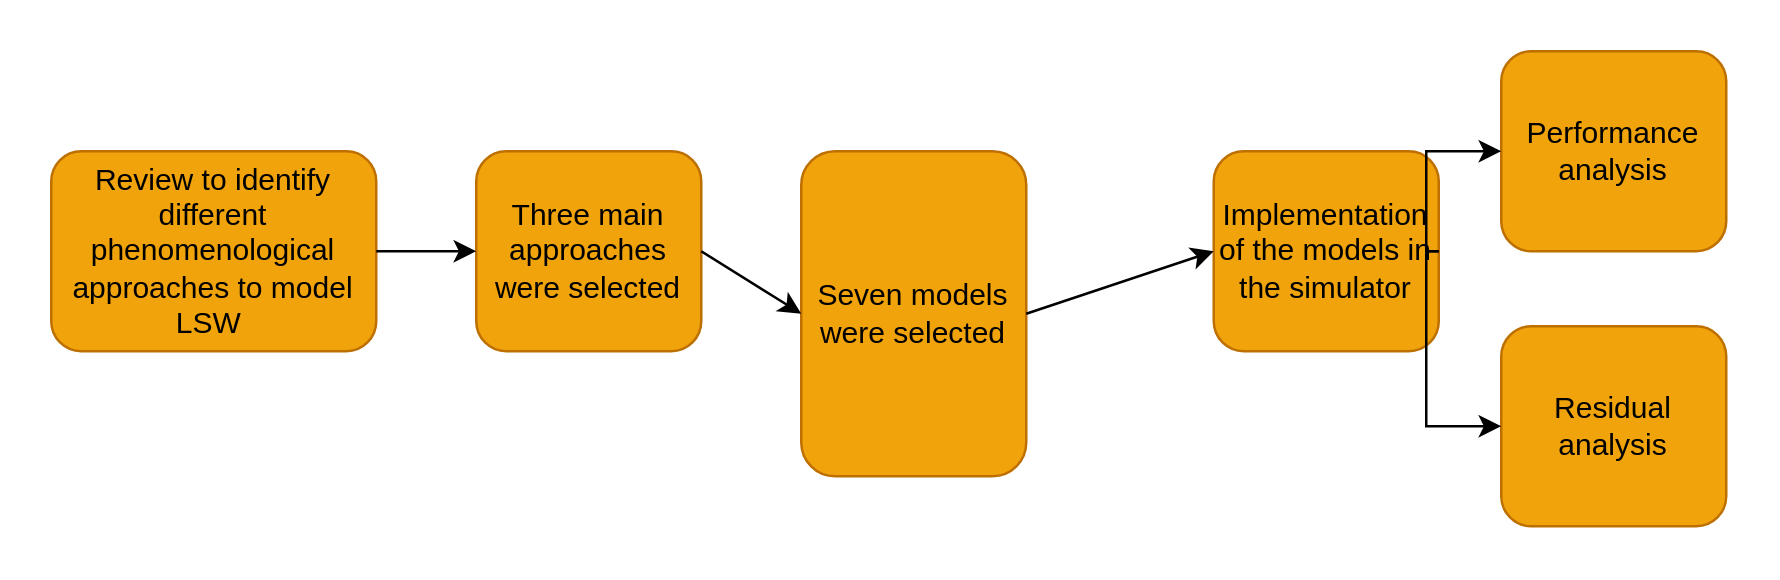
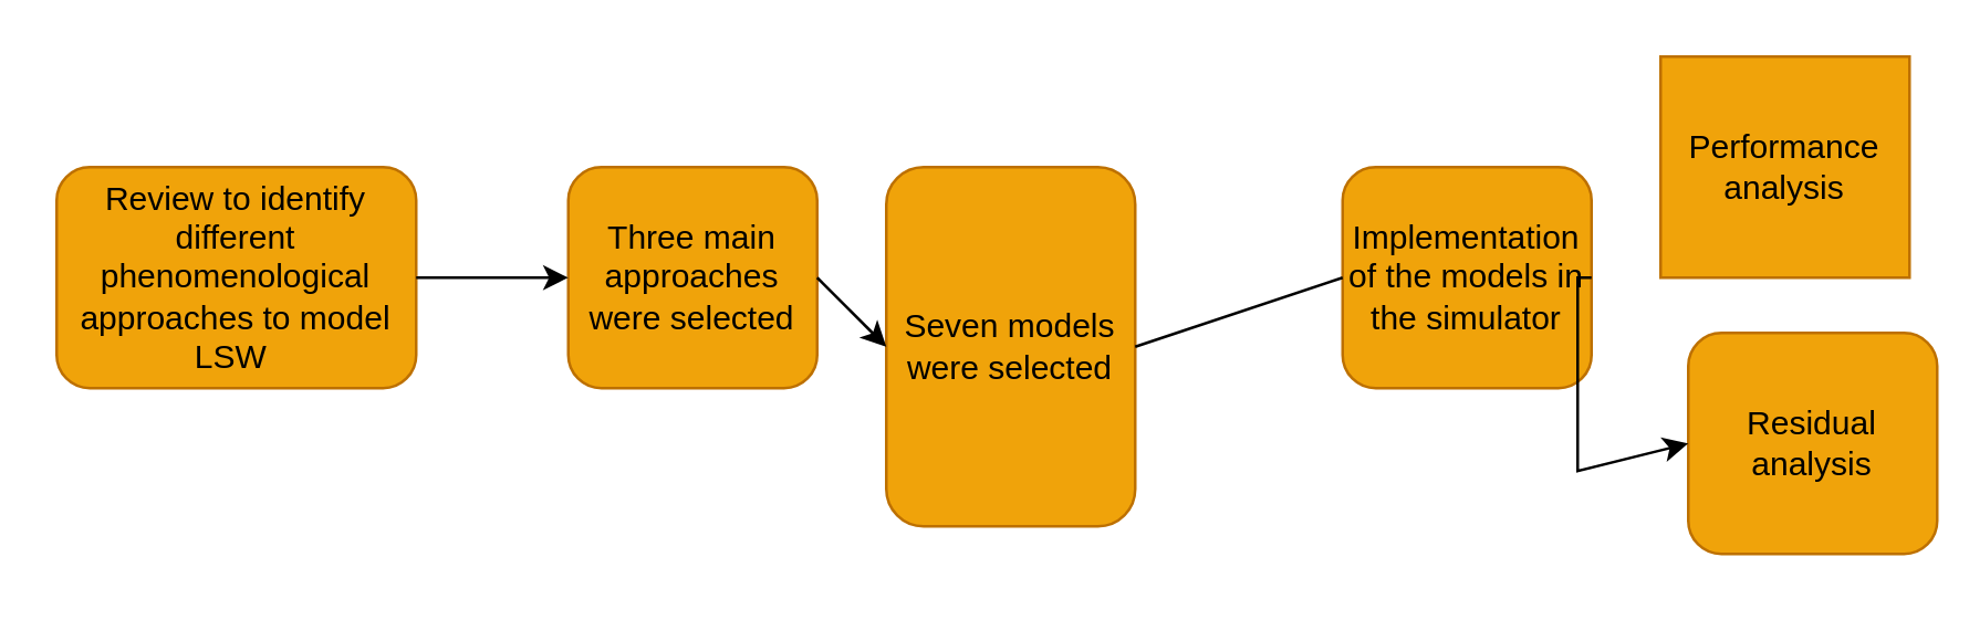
- <mxCell id="8" value="Performance analysis" style="rounded=1;whiteSpace=wrap;html=1;fillColor=#f0a30a;fontColor=#000000;strokeColor=#BD7000;" vertex="1" parent="1"><mxGeometry x="600" y="20" width="90" height="80" as="geometry" /></mxCell>
+ <mxCell id="8" value="Performance analysis" style="whiteSpace=wrap;html=1;fillColor=#f0a30a;fontColor=#000000;strokeColor=#BD7000;rounded=0;" vertex="1" parent="1"><mxGeometry x="600" y="20" width="90" height="80" as="geometry" /></mxCell>
- <mxCell id="11" value="" style="endArrow=classic;html=1;rounded=0;exitX=1;exitY=0.5;exitDx=0;exitDy=0;entryX=0;entryY=0.5;entryDx=0;entryDy=0;" edge="1" parent="1" source="7" target="8"><mxGeometry width="50" height="50" relative="1" as="geometry"><mxPoint x="410" y="170" as="sourcePoint" /><mxPoint x="460" y="120" as="targetPoint" /><Array as="points"><mxPoint x="570" y="100" /><mxPoint x="570" y="60" /></Array></mxGeometry></mxCell>
- <mxCell id="3" value="Three main approaches were selected" style="rounded=1;whiteSpace=wrap;html=1;fillColor=#f0a30a;fontColor=#000000;strokeColor=#BD7000;" vertex="1" parent="1"><mxGeometry x="190" y="60" width="90" height="80" as="geometry" /></mxCell>
+ <mxCell id="3" value="Three main approaches were selected" style="rounded=1;whiteSpace=wrap;html=1;fillColor=#f0a30a;fontColor=#000000;strokeColor=#BD7000;" vertex="1" parent="1"><mxGeometry x="205" y="60" width="90" height="80" as="geometry" /></mxCell>
- <mxCell id="10" value="" style="endArrow=classic;html=1;rounded=0;exitX=1;exitY=0.5;exitDx=0;exitDy=0;entryX=0;entryY=0.5;entryDx=0;entryDy=0;" edge="1" parent="1" source="4" target="7"><mxGeometry width="50" height="50" relative="1" as="geometry"><mxPoint x="410" y="170" as="sourcePoint" /><mxPoint x="460" y="120" as="targetPoint" /></mxGeometry></mxCell>
+ <mxCell id="10" value="" style="endArrow=none;html=1;rounded=0;exitX=1;exitY=0.5;exitDx=0;exitDy=0;entryX=0;entryY=0.5;entryDx=0;entryDy=0;" edge="1" parent="1" source="4" target="7"><mxGeometry width="50" height="50" relative="1" as="geometry"><mxPoint x="410" y="170" as="sourcePoint" /><mxPoint x="460" y="120" as="targetPoint" /></mxGeometry></mxCell>
- <mxCell id="9" value="Residual analysis" style="rounded=1;whiteSpace=wrap;html=1;fillColor=#f0a30a;fontColor=#000000;strokeColor=#BD7000;" vertex="1" parent="1"><mxGeometry x="600" y="130" width="90" height="80" as="geometry" /></mxCell>
+ <mxCell id="9" value="Residual analysis" style="rounded=1;whiteSpace=wrap;html=1;fillColor=#f0a30a;fontColor=#000000;strokeColor=#BD7000;" vertex="1" parent="1"><mxGeometry x="610" y="120" width="90" height="80" as="geometry" /></mxCell>
